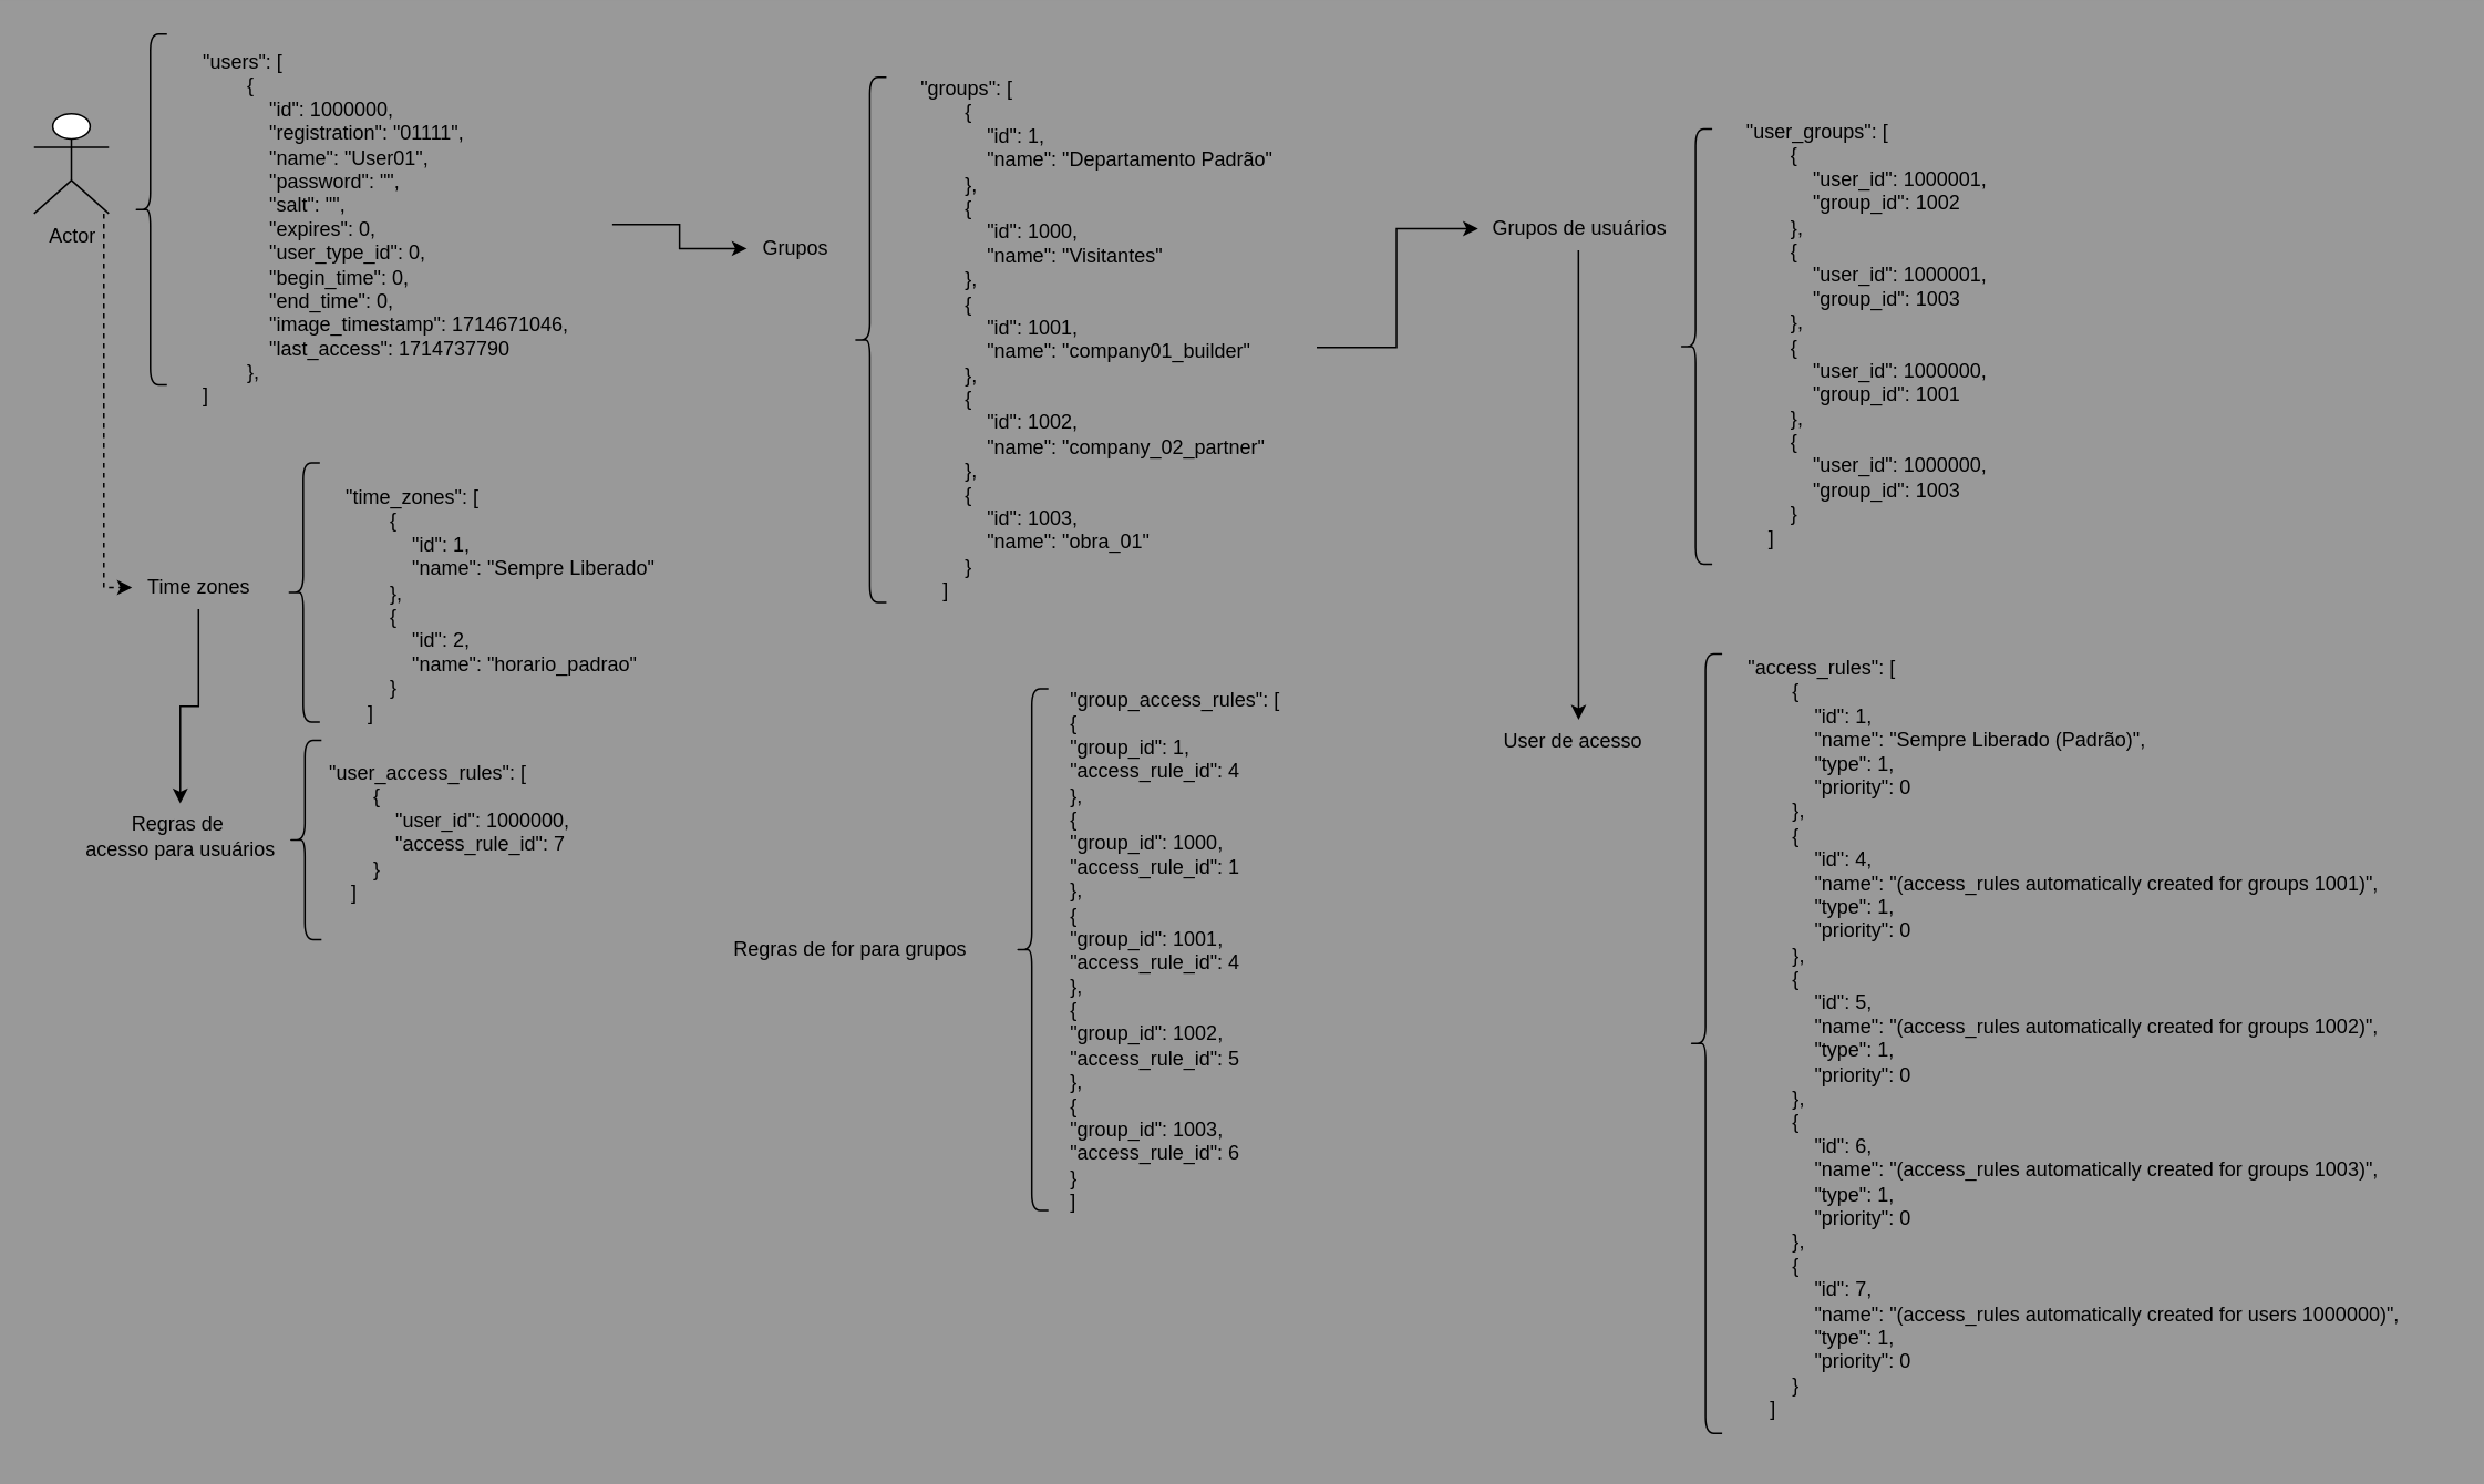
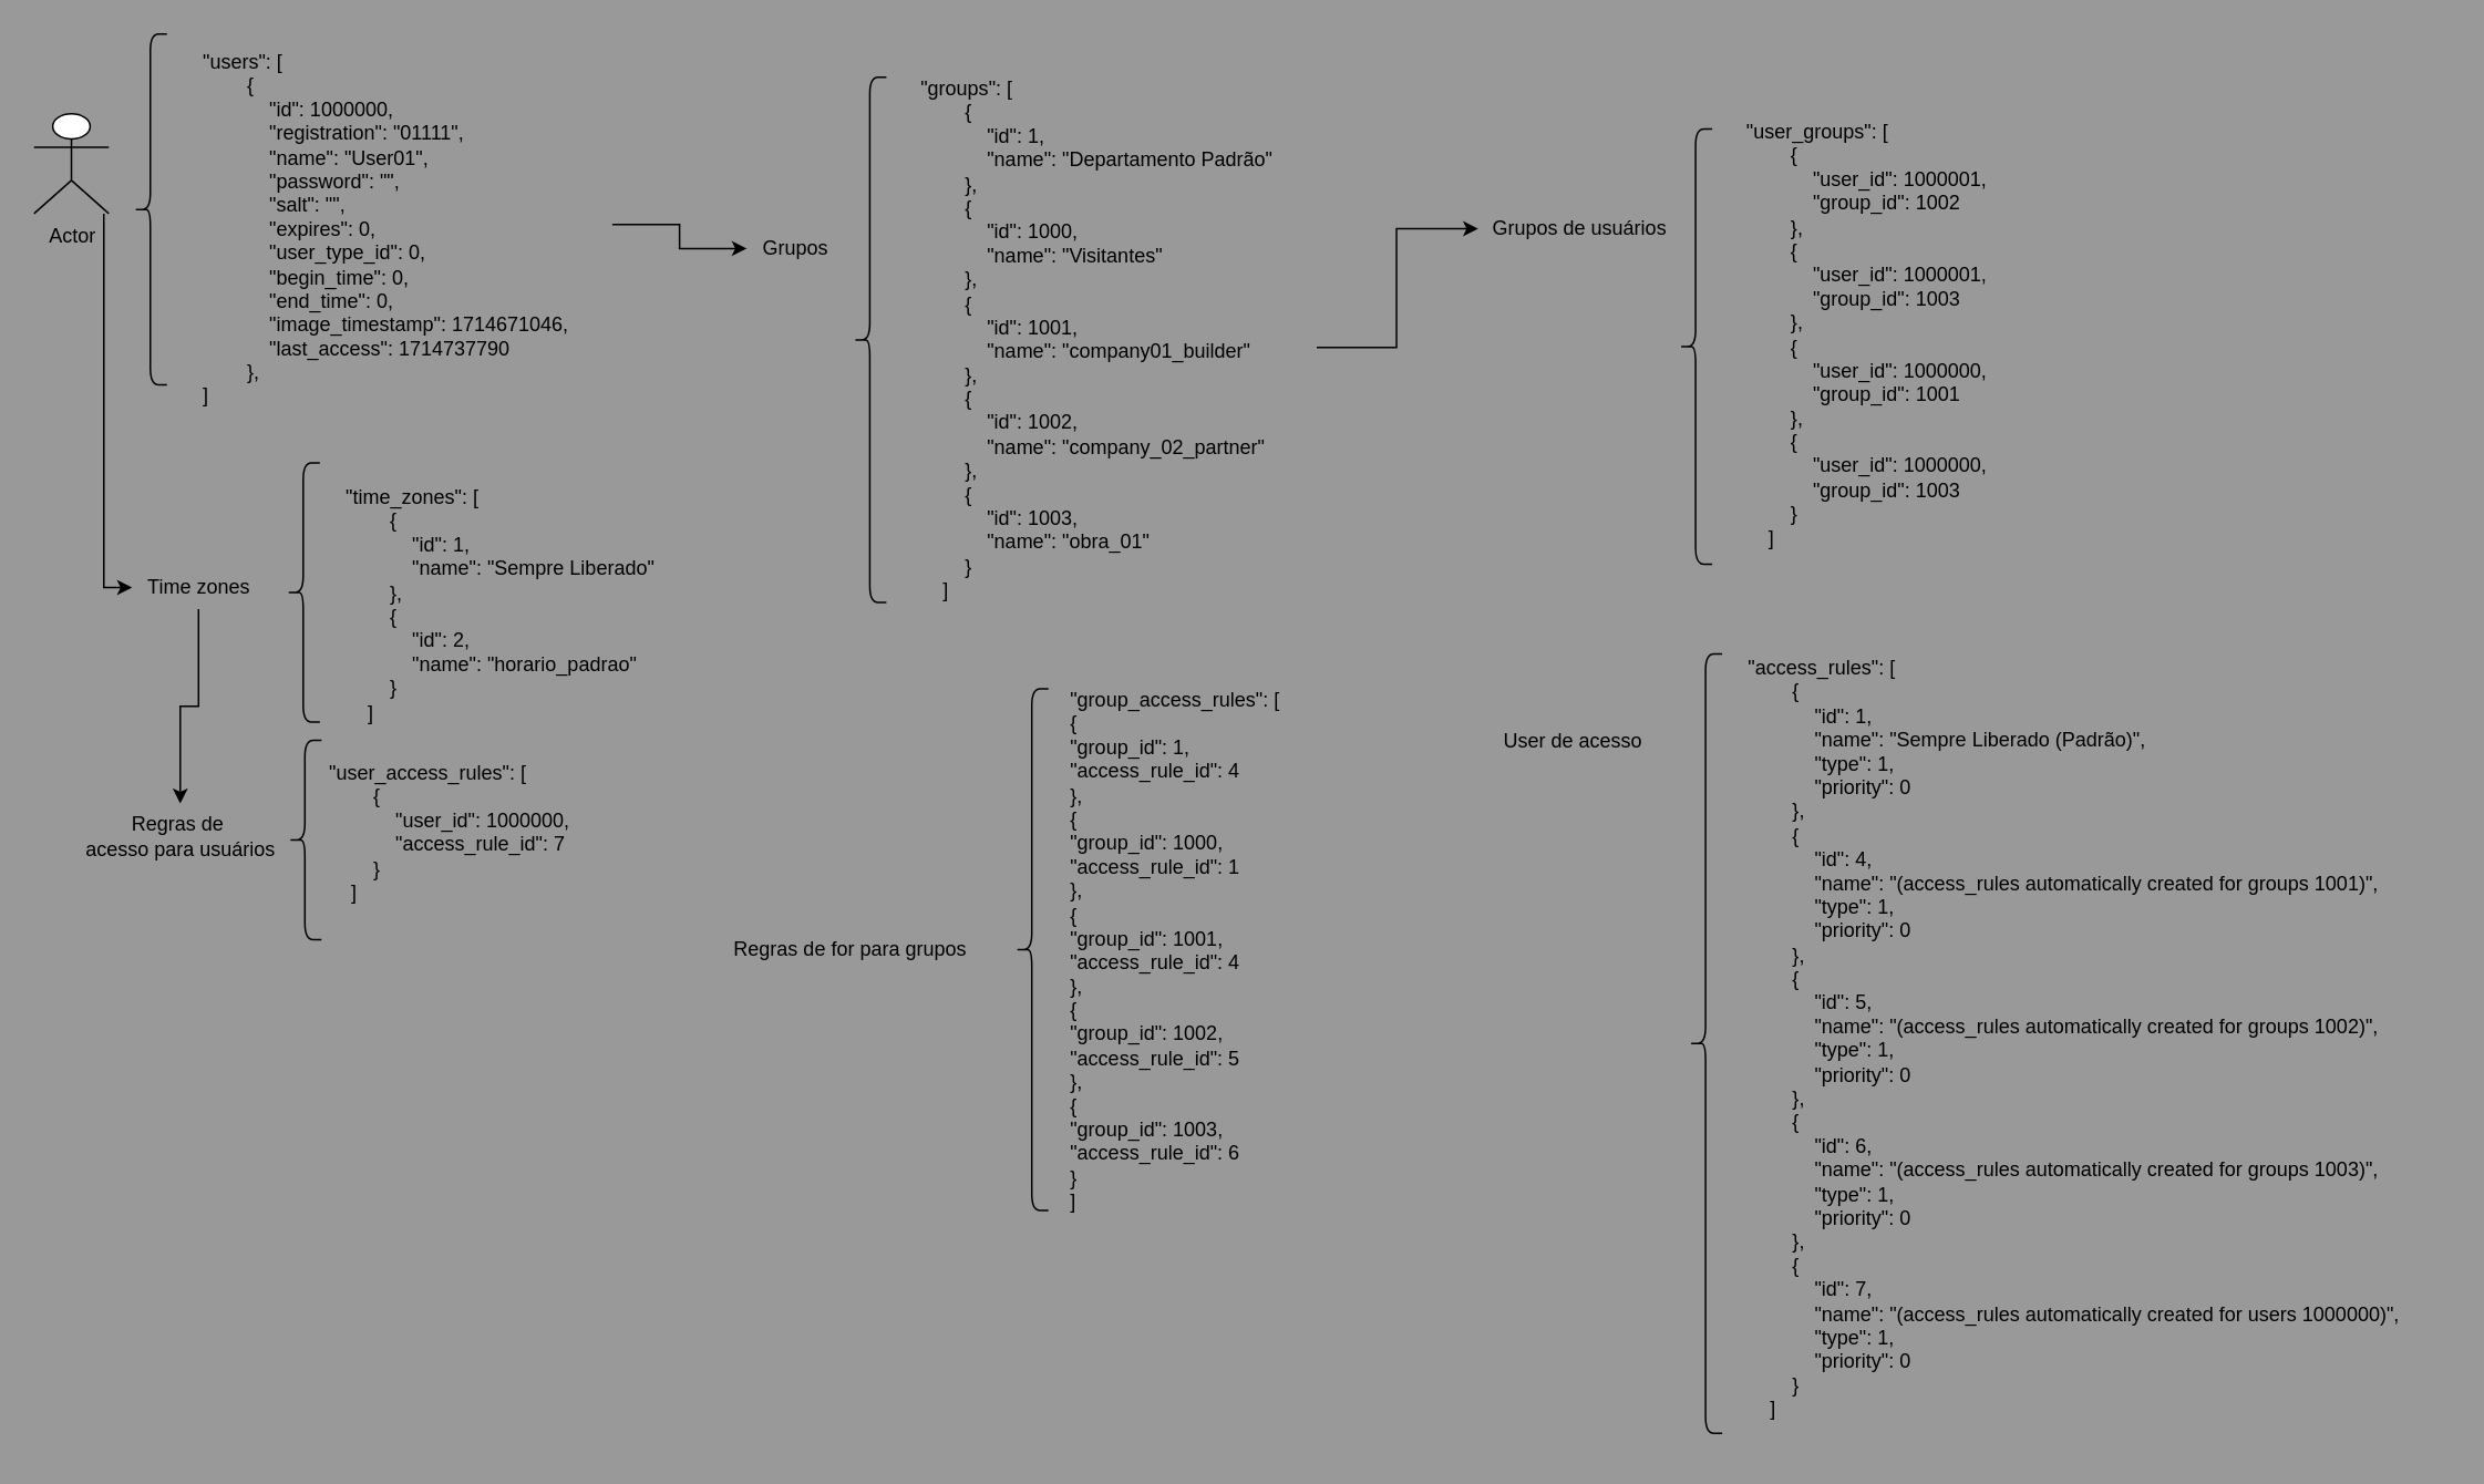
- <mxCell id="2" style="edgeStyle=orthogonalEdgeStyle;rounded=0;orthogonalLoop=1;jettySize=auto;html=1;dashed=1;" parent="1" source="3" target="22" edge="1"><mxGeometry relative="1" as="geometry"><Array as="points"><mxPoint x="62" y="98" /><mxPoint x="62" y="353" /></Array></mxGeometry></mxCell>
+ <mxCell id="2" style="edgeStyle=orthogonalEdgeStyle;rounded=0;orthogonalLoop=1;jettySize=auto;html=1;" parent="1" source="3" target="22" edge="1"><mxGeometry relative="1" as="geometry"><Array as="points"><mxPoint x="62" y="98" /><mxPoint x="62" y="353" /></Array></mxGeometry></mxCell>
- <mxCell id="16" style="edgeStyle=orthogonalEdgeStyle;rounded=0;orthogonalLoop=1;jettySize=auto;html=1;entryX=0.53;entryY=0.057;entryDx=0;entryDy=0;entryPerimeter=0;" parent="1" source="12" target="27" edge="1"><mxGeometry relative="1" as="geometry" /></mxCell>
